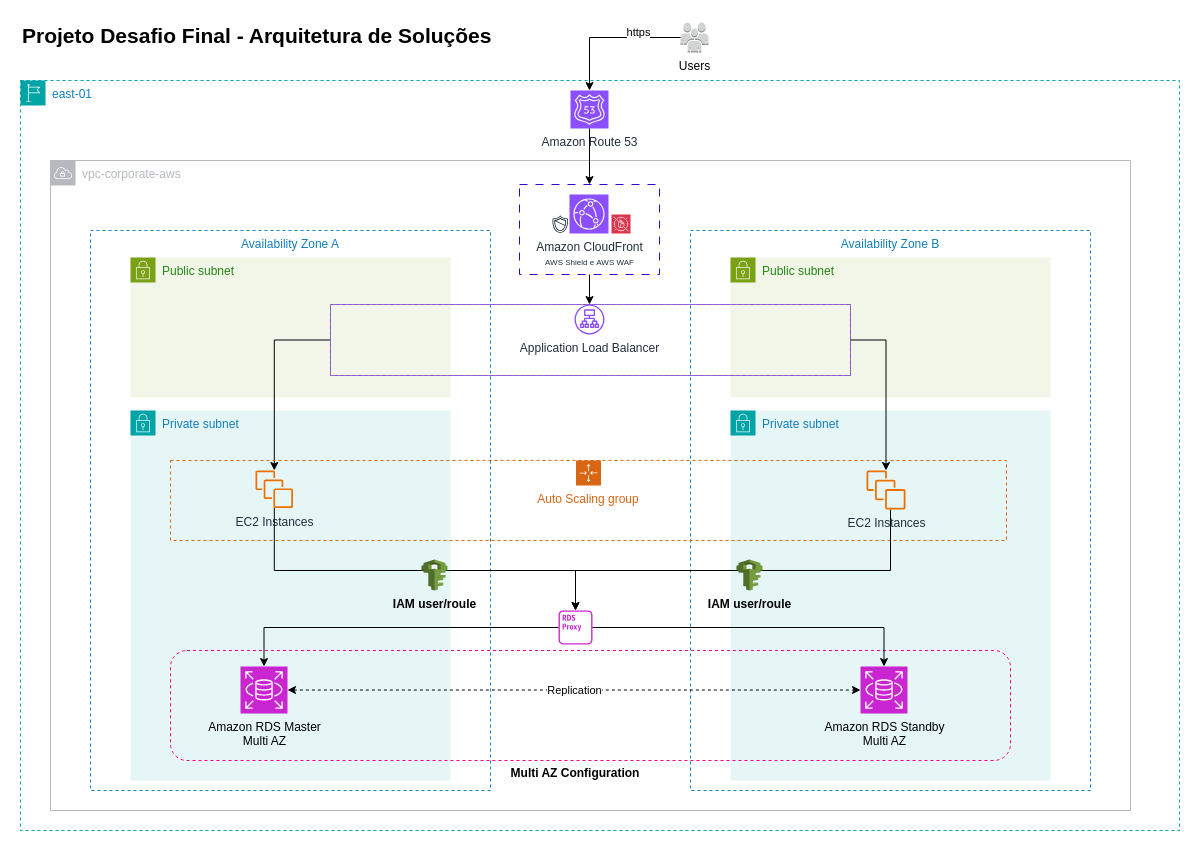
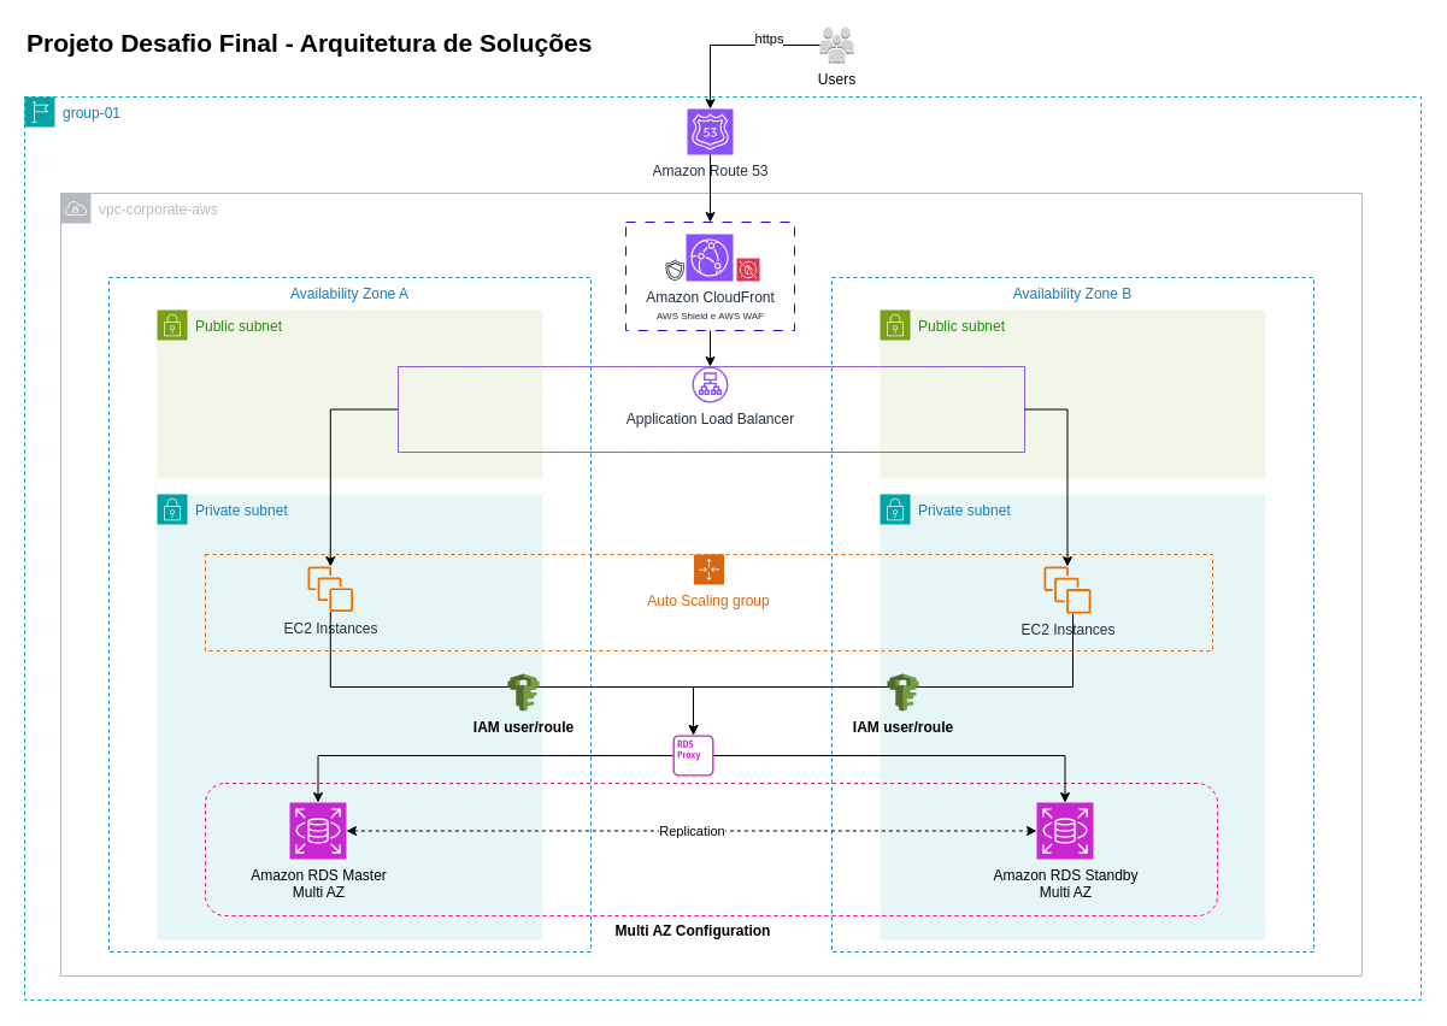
- <mxCell id="2" value="east-01" style="points=[[0,0],[0.25,0],[0.5,0],[0.75,0],[1,0],[1,0.25],[1,0.5],[1,0.75],[1,1],[0.75,1],[0.5,1],[0.25,1],[0,1],[0,0.75],[0,0.5],[0,0.25]];outlineConnect=0;gradientColor=none;html=1;whiteSpace=wrap;fontSize=12;fontStyle=0;container=1;pointerEvents=0;collapsible=0;recursiveResize=0;shape=mxgraph.aws4.group;grIcon=mxgraph.aws4.group_region;strokeColor=#00A4A6;fillColor=none;verticalAlign=top;align=left;spacingLeft=30;fontColor=#147EBA;dashed=1;" parent="1" vertex="1"><mxGeometry x="20" y="80" width="1159" height="750" as="geometry" /></mxCell>
+ <mxCell id="2" value="group-01" style="points=[[0,0],[0.25,0],[0.5,0],[0.75,0],[1,0],[1,0.25],[1,0.5],[1,0.75],[1,1],[0.75,1],[0.5,1],[0.25,1],[0,1],[0,0.75],[0,0.5],[0,0.25]];outlineConnect=0;gradientColor=none;html=1;whiteSpace=wrap;fontSize=12;fontStyle=0;container=1;pointerEvents=0;collapsible=0;recursiveResize=0;shape=mxgraph.aws4.group;grIcon=mxgraph.aws4.group_region;strokeColor=#00A4A6;fillColor=none;verticalAlign=top;align=left;spacingLeft=30;fontColor=#147EBA;dashed=1;" parent="1" vertex="1"><mxGeometry x="20" y="80" width="1159" height="750" as="geometry" /></mxCell>
